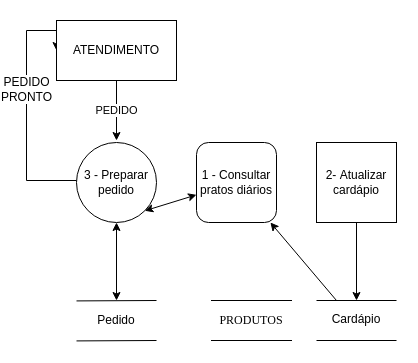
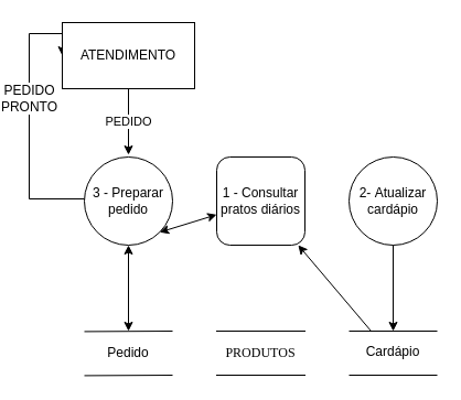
- <mxCell id="6" value="2-&amp;nbsp;&lt;span&gt;Atualizar cardápio&lt;br&gt;&lt;/span&gt;" style="whiteSpace=wrap;html=1;aspect=fixed;rounded=0;" parent="1" vertex="1"><mxGeometry x="310" y="142" width="80" height="80" as="geometry" /></mxCell>
+ <mxCell id="6" value="2-&amp;nbsp;&lt;span&gt;Atualizar cardápio&lt;br&gt;&lt;/span&gt;" style="ellipse;whiteSpace=wrap;html=1;aspect=fixed;" parent="1" vertex="1"><mxGeometry x="310" y="142" width="80" height="80" as="geometry" /></mxCell>
- <mxCell id="7" value="PRODUTOS" style="shape=partialRectangle;whiteSpace=wrap;html=1;left=0;right=0;fillColor=none;strokeWidth=1;fontFamily=Tahoma;fontSize=12;" parent="1" vertex="1"><mxGeometry x="205" y="300" width="80" height="40" as="geometry" /></mxCell>
+ <mxCell id="7" value="PRODUTOS" style="shape=partialRectangle;whiteSpace=wrap;html=1;left=0;right=0;fillColor=none;strokeWidth=1;fontFamily=Tahoma;fontSize=12;" parent="1" vertex="1"><mxGeometry x="190" y="300" width="80" height="40" as="geometry" /></mxCell>
